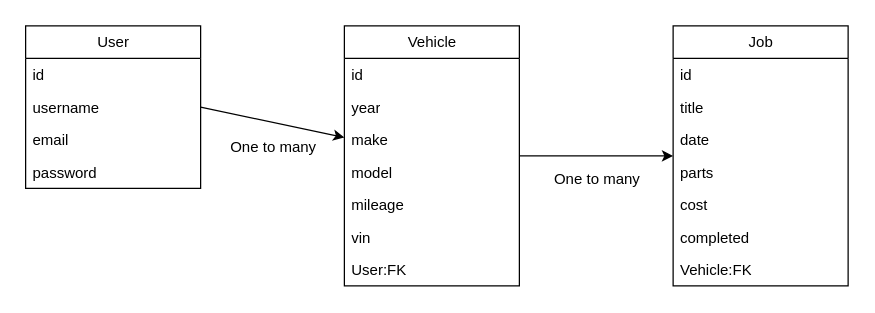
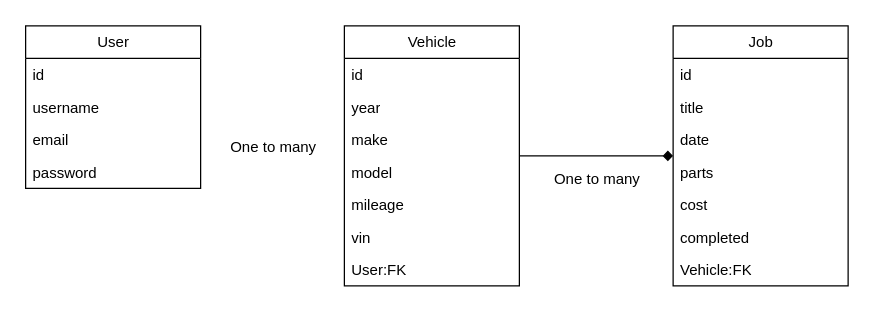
- <mxCell id="24" style="edgeStyle=none;html=1;exitX=1;exitY=0.5;exitDx=0;exitDy=0;fontColor=#000000;strokeColor=#000000;" edge="1" parent="1" source="4" target="8"><mxGeometry relative="1" as="geometry" /></mxCell>
- <mxCell id="7" style="edgeStyle=none;html=1;fontColor=#000000;strokeColor=#000000;" edge="1" parent="1" source="8" target="16"><mxGeometry relative="1" as="geometry" /></mxCell>
+ <mxCell id="7" style="edgeStyle=none;html=1;fontColor=#000000;strokeColor=#000000;endArrow=diamond;" edge="1" parent="1" source="8" target="16"><mxGeometry relative="1" as="geometry" /></mxCell>
